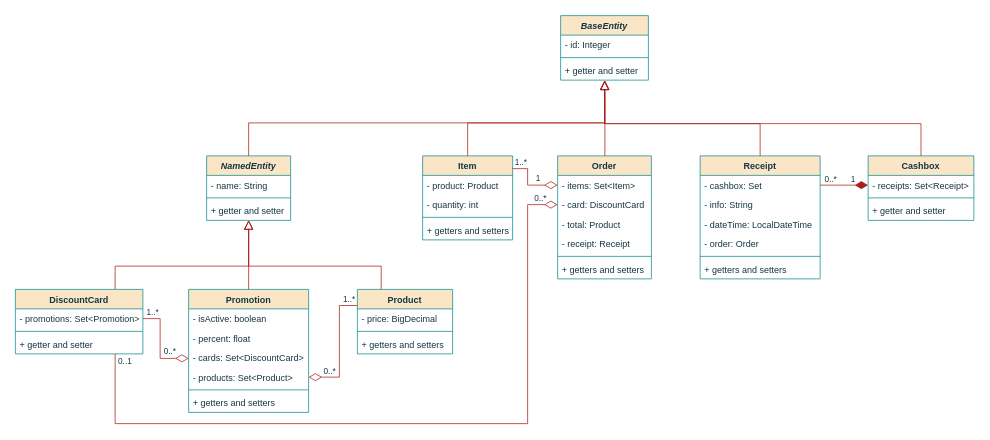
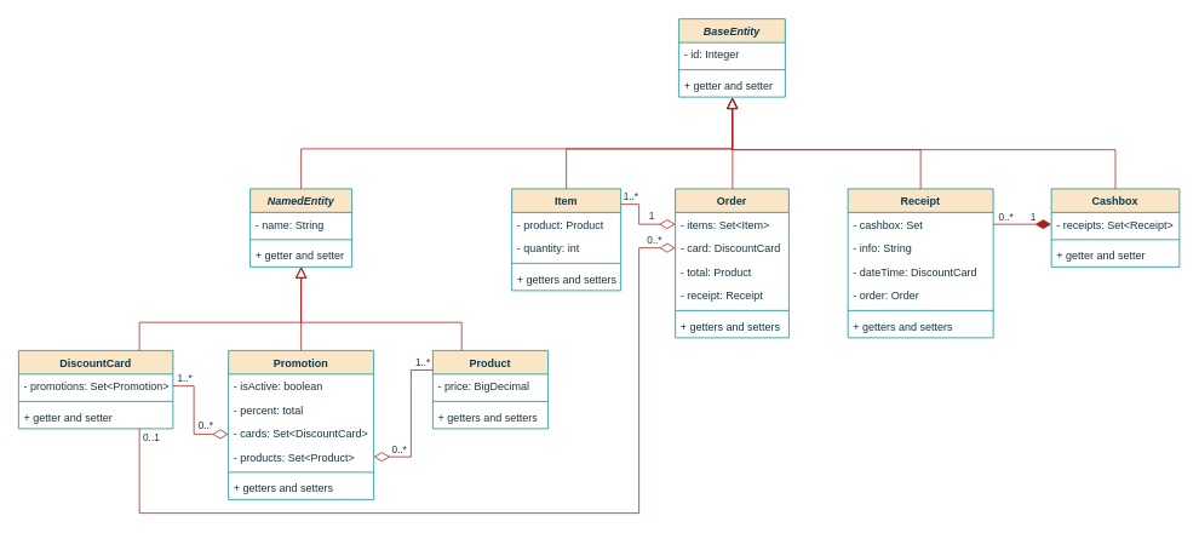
- <mxCell id="17" value="- dateTime: LocalDateTime" style="text;align=left;verticalAlign=top;spacingLeft=4;spacingRight=4;overflow=hidden;rotatable=0;points=[[0,0.5],[1,0.5]];portConstraint=eastwest;rounded=0;labelBackgroundColor=none;fontColor=#143642;" parent="14" vertex="1"><mxGeometry y="78" width="160" height="26" as="geometry" /></mxCell>
+ <mxCell id="17" value="- dateTime: DiscountCard" style="text;align=left;verticalAlign=top;spacingLeft=4;spacingRight=4;overflow=hidden;rotatable=0;points=[[0,0.5],[1,0.5]];portConstraint=eastwest;rounded=0;labelBackgroundColor=none;fontColor=#143642;" parent="14" vertex="1"><mxGeometry y="78" width="160" height="26" as="geometry" /></mxCell>
- <mxCell id="30" value="- percent: float" style="text;align=left;verticalAlign=top;spacingLeft=4;spacingRight=4;overflow=hidden;rotatable=0;points=[[0,0.5],[1,0.5]];portConstraint=eastwest;rounded=0;labelBackgroundColor=none;fontColor=#143642;" parent="28" vertex="1"><mxGeometry y="52" width="160" height="26" as="geometry" /></mxCell>
+ <mxCell id="30" value="- percent: total" style="text;align=left;verticalAlign=top;spacingLeft=4;spacingRight=4;overflow=hidden;rotatable=0;points=[[0,0.5],[1,0.5]];portConstraint=eastwest;rounded=0;labelBackgroundColor=none;fontColor=#143642;" parent="28" vertex="1"><mxGeometry y="52" width="160" height="26" as="geometry" /></mxCell>
